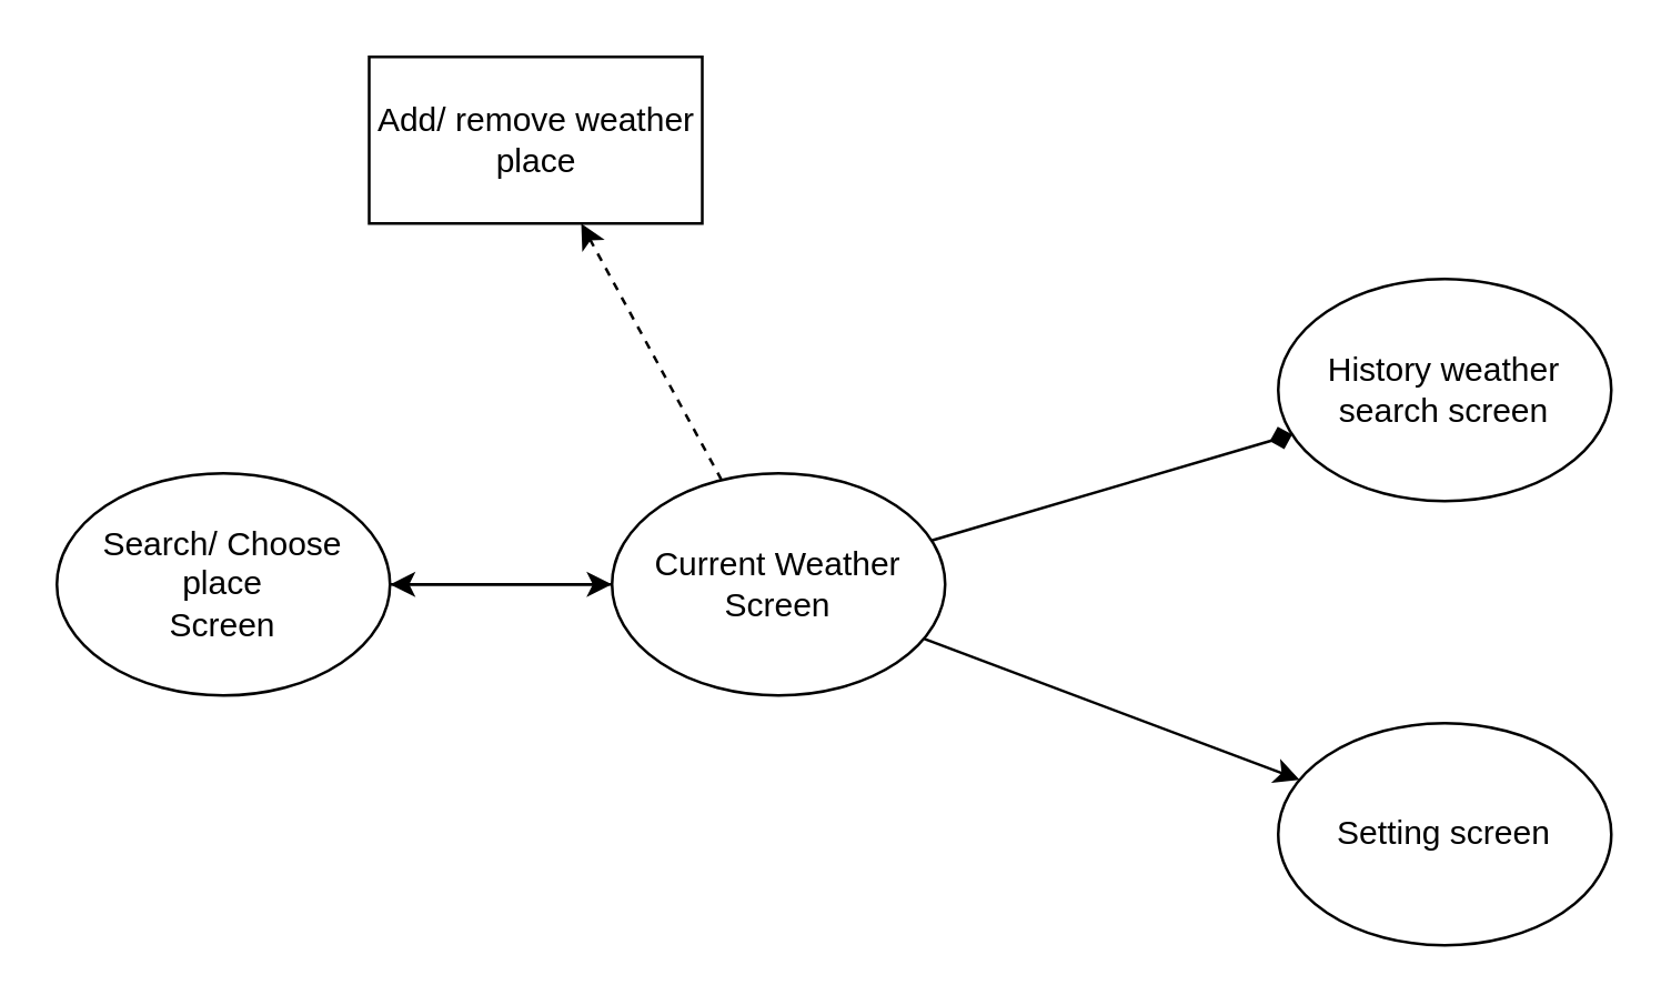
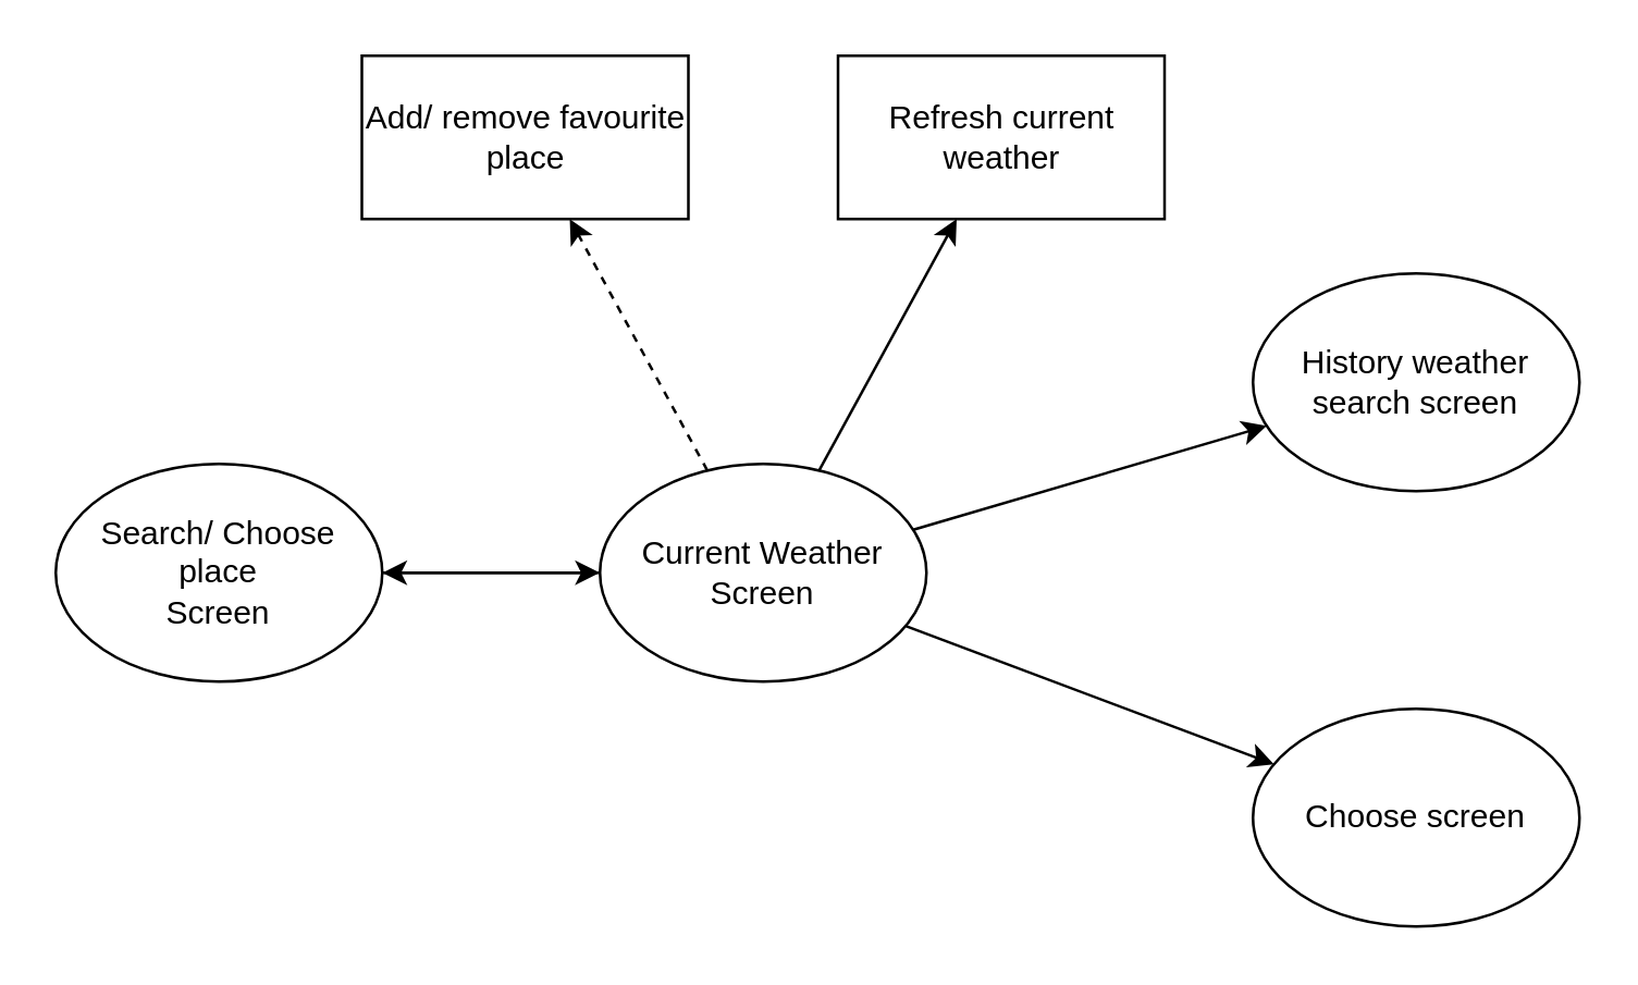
- <mxCell id="11" value="Add/ remove weather place" style="whiteSpace=wrap;html=1;" vertex="1" parent="1"><mxGeometry x="132.5" y="20" width="120" height="60" as="geometry" /></mxCell>
+ <mxCell id="11" value="Add/ remove favourite place" style="whiteSpace=wrap;html=1;" vertex="1" parent="1"><mxGeometry x="132.5" y="20" width="120" height="60" as="geometry" /></mxCell>
+ <mxCell id="12" value="Refresh current weather" style="whiteSpace=wrap;html=1;" vertex="1" parent="1"><mxGeometry x="307.5" y="20" width="120" height="60" as="geometry" /></mxCell>
+ <mxCell id="7" style="rounded=0;orthogonalLoop=1;jettySize=auto;html=1;" edge="1" parent="1" source="9" target="12"><mxGeometry relative="1" as="geometry" /></mxCell>
- <mxCell id="8" style="rounded=0;orthogonalLoop=1;jettySize=auto;html=1;endArrow=diamond;" edge="1" parent="1" source="9" target="13"><mxGeometry relative="1" as="geometry" /></mxCell>
+ <mxCell id="8" style="rounded=0;orthogonalLoop=1;jettySize=auto;html=1;" edge="1" parent="1" source="9" target="13"><mxGeometry relative="1" as="geometry" /></mxCell>
- <mxCell id="10" value="Setting screen" style="ellipse;whiteSpace=wrap;html=1;" vertex="1" parent="1"><mxGeometry x="460" y="260" width="120" height="80" as="geometry" /></mxCell>
+ <mxCell id="10" value="Choose screen" style="ellipse;whiteSpace=wrap;html=1;" vertex="1" parent="1"><mxGeometry x="460" y="260" width="120" height="80" as="geometry" /></mxCell>
